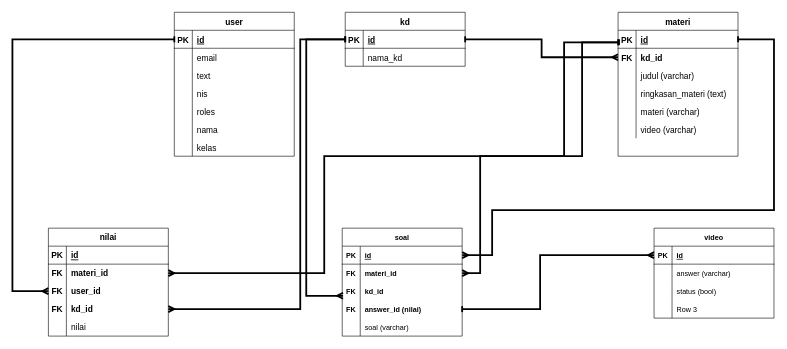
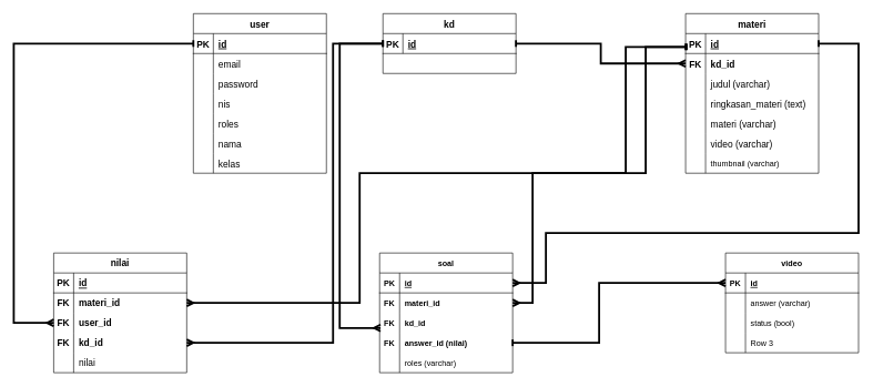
- <mxCell id="30" value="nama_kd" style="shape=partialRectangle;connectable=0;fillColor=none;top=0;left=0;bottom=0;right=0;align=left;spacingLeft=6;overflow=hidden;fontSize=14;" parent="28" vertex="1"><mxGeometry x="30" width="170" height="30" as="geometry"><mxRectangle width="170" height="30" as="alternateBounds" /></mxGeometry></mxCell>
- <mxCell id="11" value="text" style="shape=partialRectangle;connectable=0;fillColor=none;top=0;left=0;bottom=0;right=0;align=left;spacingLeft=6;overflow=hidden;fontSize=14;" parent="9" vertex="1"><mxGeometry x="30" width="170" height="30" as="geometry"><mxRectangle width="170" height="30" as="alternateBounds" /></mxGeometry></mxCell>
+ <mxCell id="11" value="password" style="shape=partialRectangle;connectable=0;fillColor=none;top=0;left=0;bottom=0;right=0;align=left;spacingLeft=6;overflow=hidden;fontSize=14;" parent="9" vertex="1"><mxGeometry x="30" width="170" height="30" as="geometry"><mxRectangle width="170" height="30" as="alternateBounds" /></mxGeometry></mxCell>
+ <mxCell id="52" value="thumbnail (varchar)" style="shape=partialRectangle;connectable=0;fillColor=none;top=0;left=0;bottom=0;right=0;align=left;spacingLeft=6;fontStyle=0;overflow=hidden;" parent="50" vertex="1"><mxGeometry x="30" width="170" height="30" as="geometry"><mxRectangle width="170" height="30" as="alternateBounds" /></mxGeometry></mxCell>
- <mxCell id="84" value="soal (varchar)" style="shape=partialRectangle;connectable=0;fillColor=none;top=0;left=0;bottom=0;right=0;align=left;spacingLeft=6;overflow=hidden;" parent="82" vertex="1"><mxGeometry x="30" width="170" height="30" as="geometry"><mxRectangle width="170" height="30" as="alternateBounds" /></mxGeometry></mxCell>
+ <mxCell id="84" value="roles (varchar)" style="shape=partialRectangle;connectable=0;fillColor=none;top=0;left=0;bottom=0;right=0;align=left;spacingLeft=6;overflow=hidden;" parent="82" vertex="1"><mxGeometry x="30" width="170" height="30" as="geometry"><mxRectangle width="170" height="30" as="alternateBounds" /></mxGeometry></mxCell>
